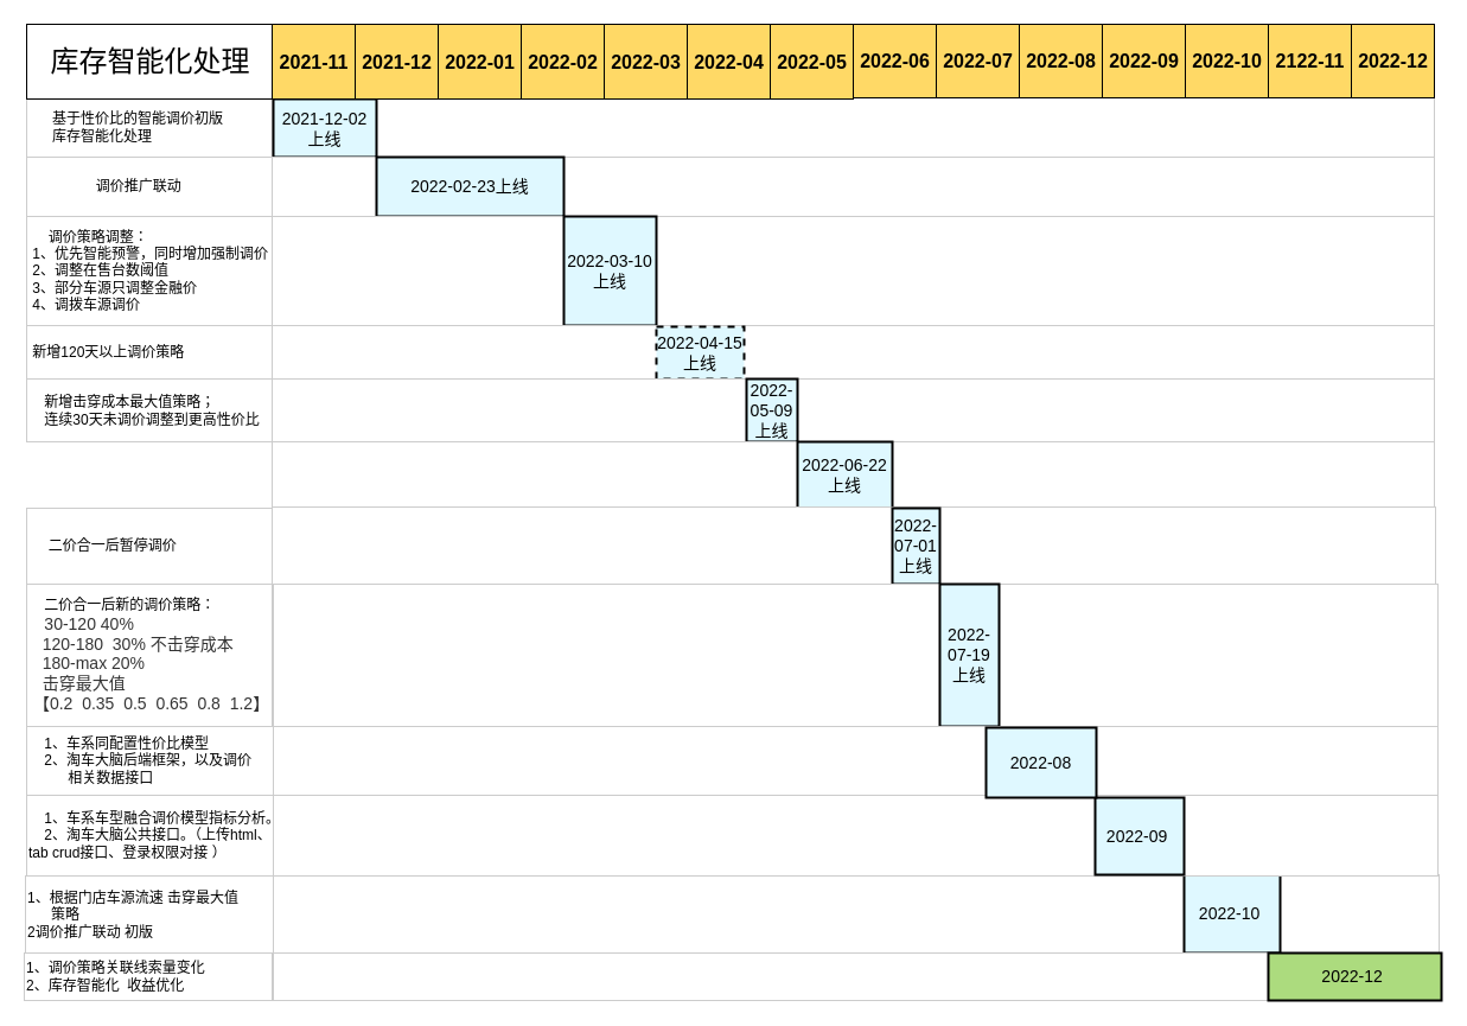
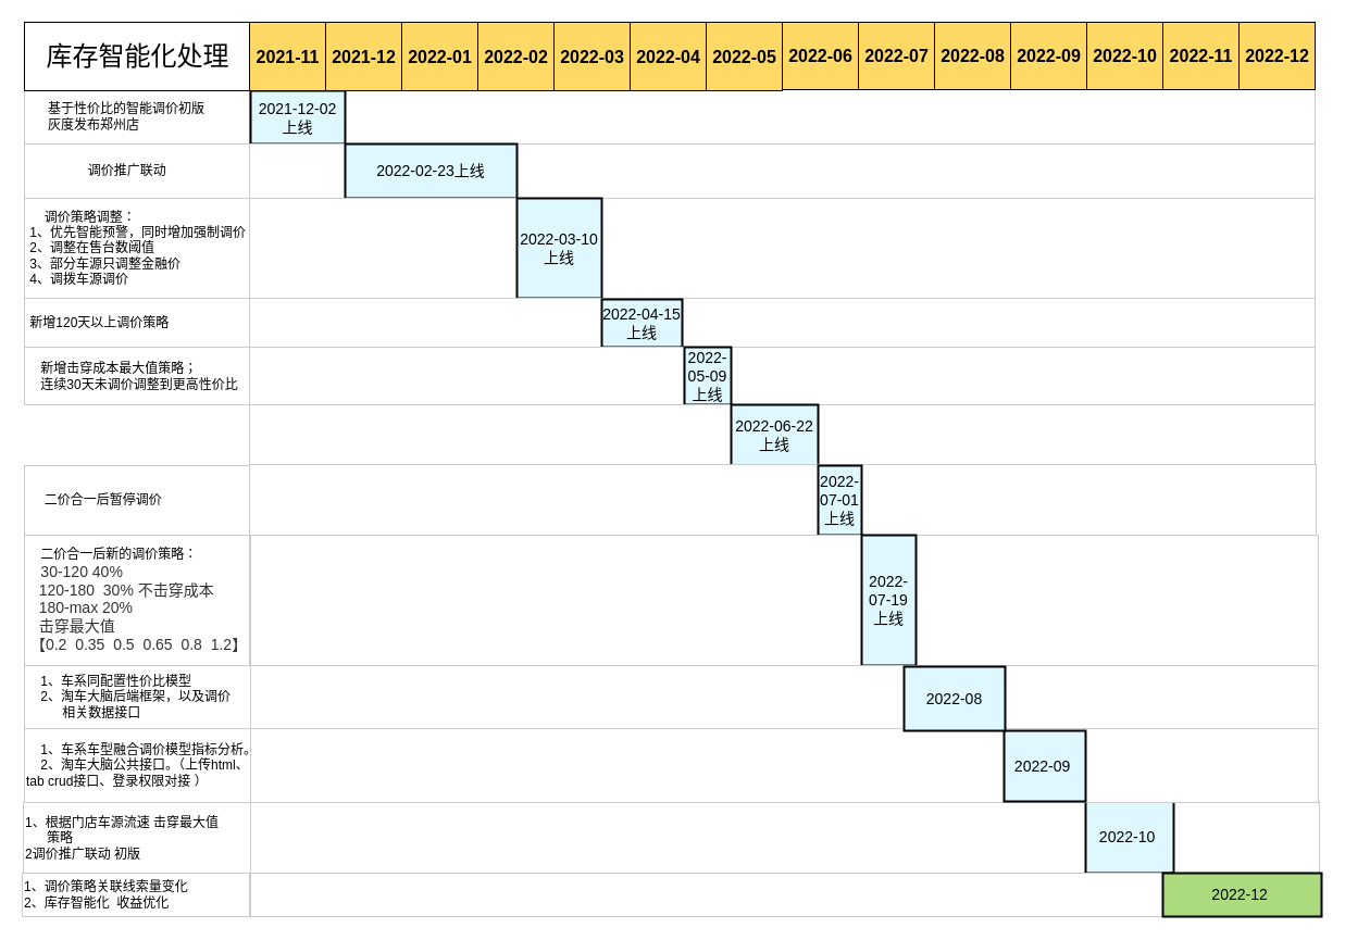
- <mxCell id="18" value="&lt;font style=&quot;font-size: 16px;&quot;&gt;&lt;b&gt;2122-11&lt;/b&gt;&lt;/font&gt;" style="strokeWidth=1;fontStyle=0;html=1;fillColor=#FFD966;" parent="1" vertex="1"><mxGeometry x="1069" y="20" width="70" height="62" as="geometry" /></mxCell>
+ <mxCell id="18" value="&lt;font style=&quot;font-size: 16px;&quot;&gt;&lt;b&gt;2022-11&lt;/b&gt;&lt;/font&gt;" style="strokeWidth=1;fontStyle=0;html=1;fillColor=#FFD966;" parent="1" vertex="1"><mxGeometry x="1069" y="20" width="70" height="62" as="geometry" /></mxCell>
- <mxCell id="2" value="&amp;nbsp; &amp;nbsp; &amp;nbsp; 基于性价比的智能调价初版 &lt;br&gt;&amp;nbsp; &amp;nbsp; &amp;nbsp; 库存智能化处理" style="align=left;strokeColor=#CCCCCC;html=1;" parent="1" vertex="1"><mxGeometry x="22" y="82" width="207" height="50" as="geometry" /></mxCell>
+ <mxCell id="2" value="&amp;nbsp; &amp;nbsp; &amp;nbsp; 基于性价比的智能调价初版 &lt;br&gt;&amp;nbsp; &amp;nbsp; &amp;nbsp; 灰度发布郑州店" style="align=left;strokeColor=#CCCCCC;html=1;" parent="1" vertex="1"><mxGeometry x="22" y="82" width="207" height="50" as="geometry" /></mxCell>
- <mxCell id="28" value="2022-04-15上线" style="whiteSpace=wrap;html=1;strokeWidth=2;fillColor=#DFF8FF;gradientColor=none;fontSize=14;align=center;strokeColor=#000000;dashed=1;" parent="1" vertex="1"><mxGeometry x="553" y="275" width="74" height="44" as="geometry" /></mxCell>
+ <mxCell id="28" value="2022-04-15上线" style="whiteSpace=wrap;html=1;strokeWidth=2;fillColor=#DFF8FF;gradientColor=none;fontSize=14;align=center;strokeColor=#000000;" parent="1" vertex="1"><mxGeometry x="553" y="275" width="74" height="44" as="geometry" /></mxCell>
